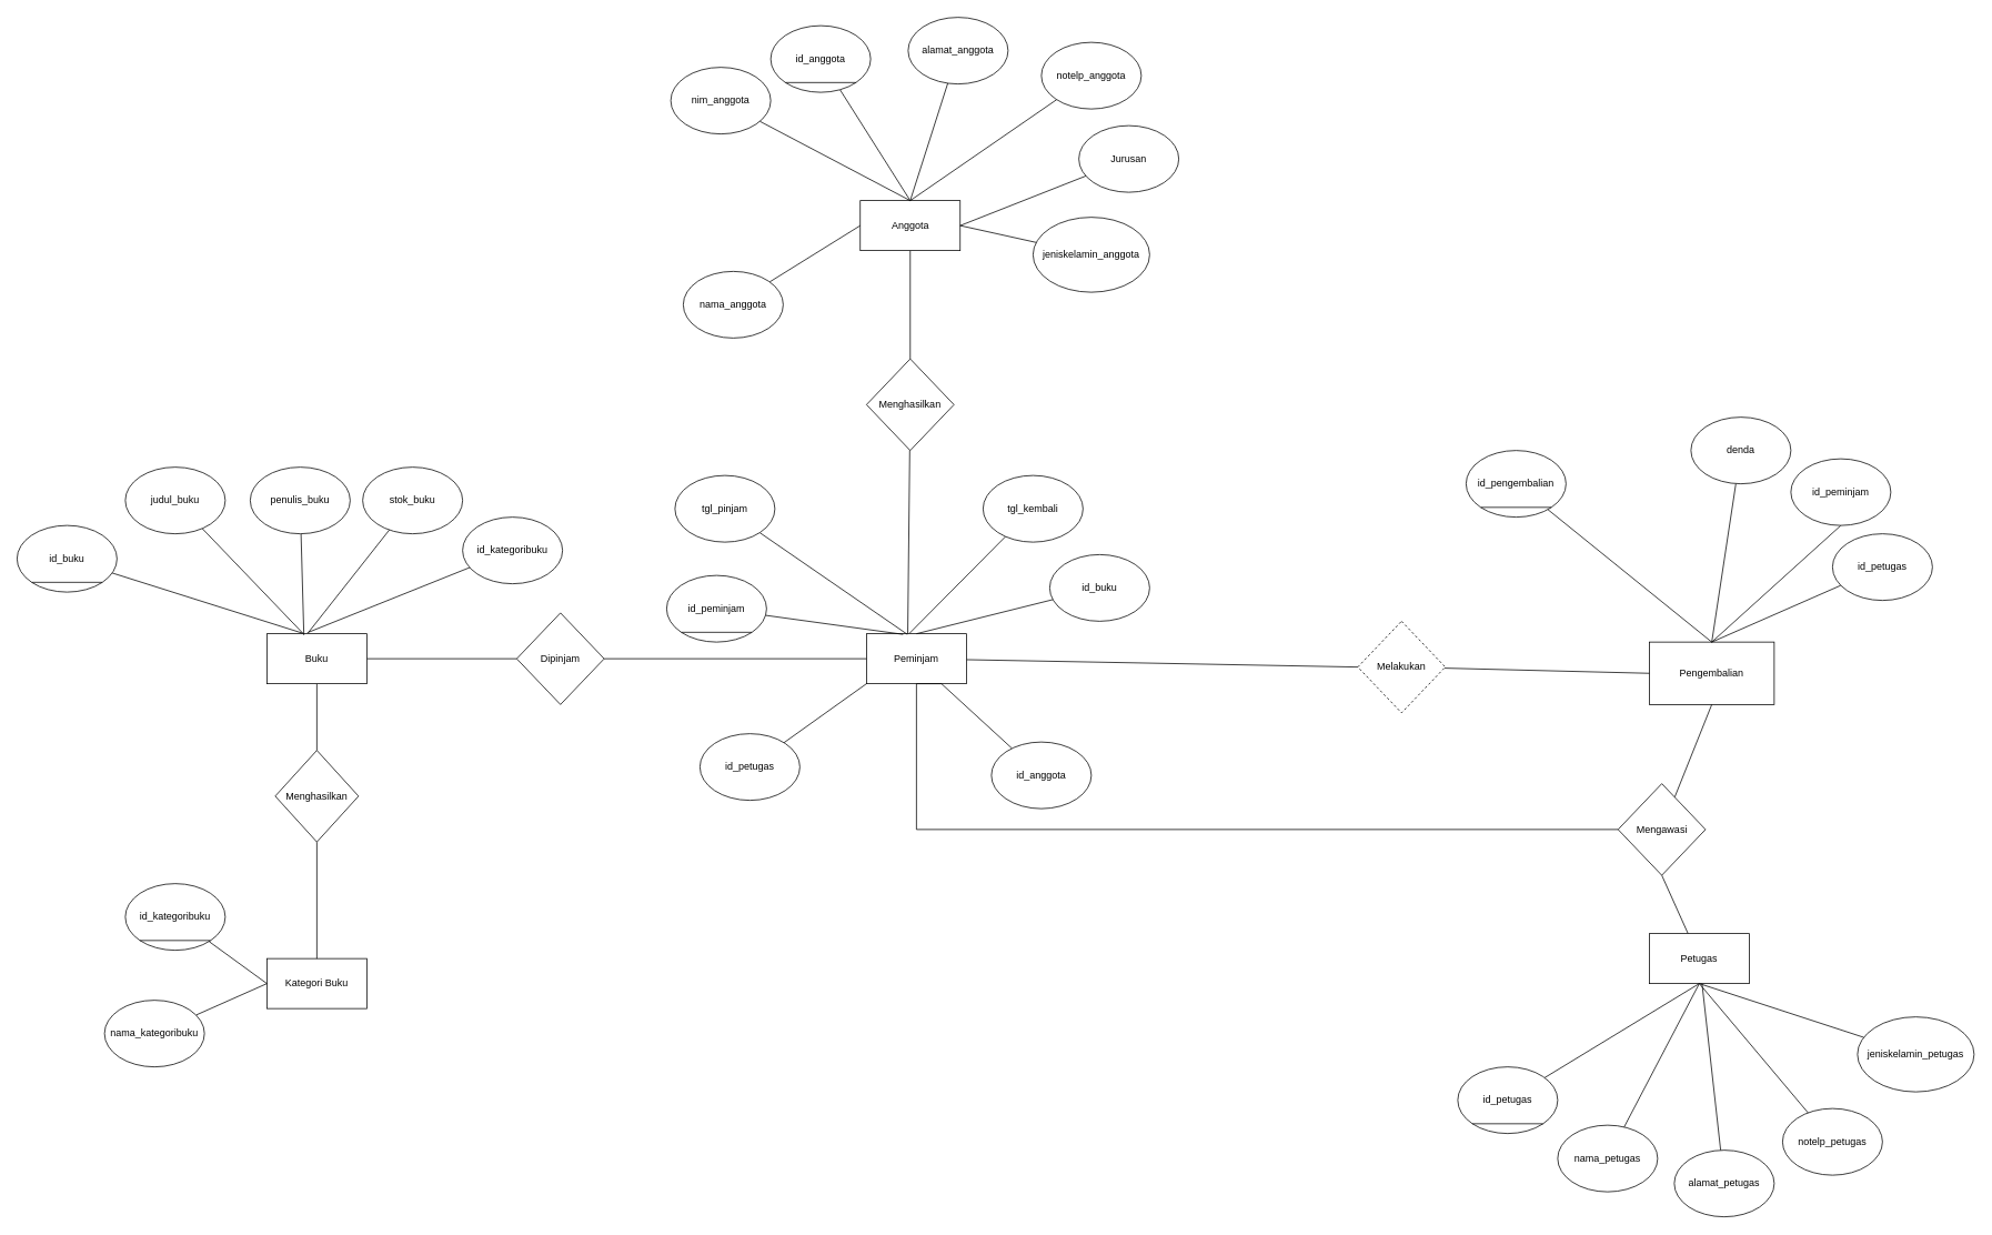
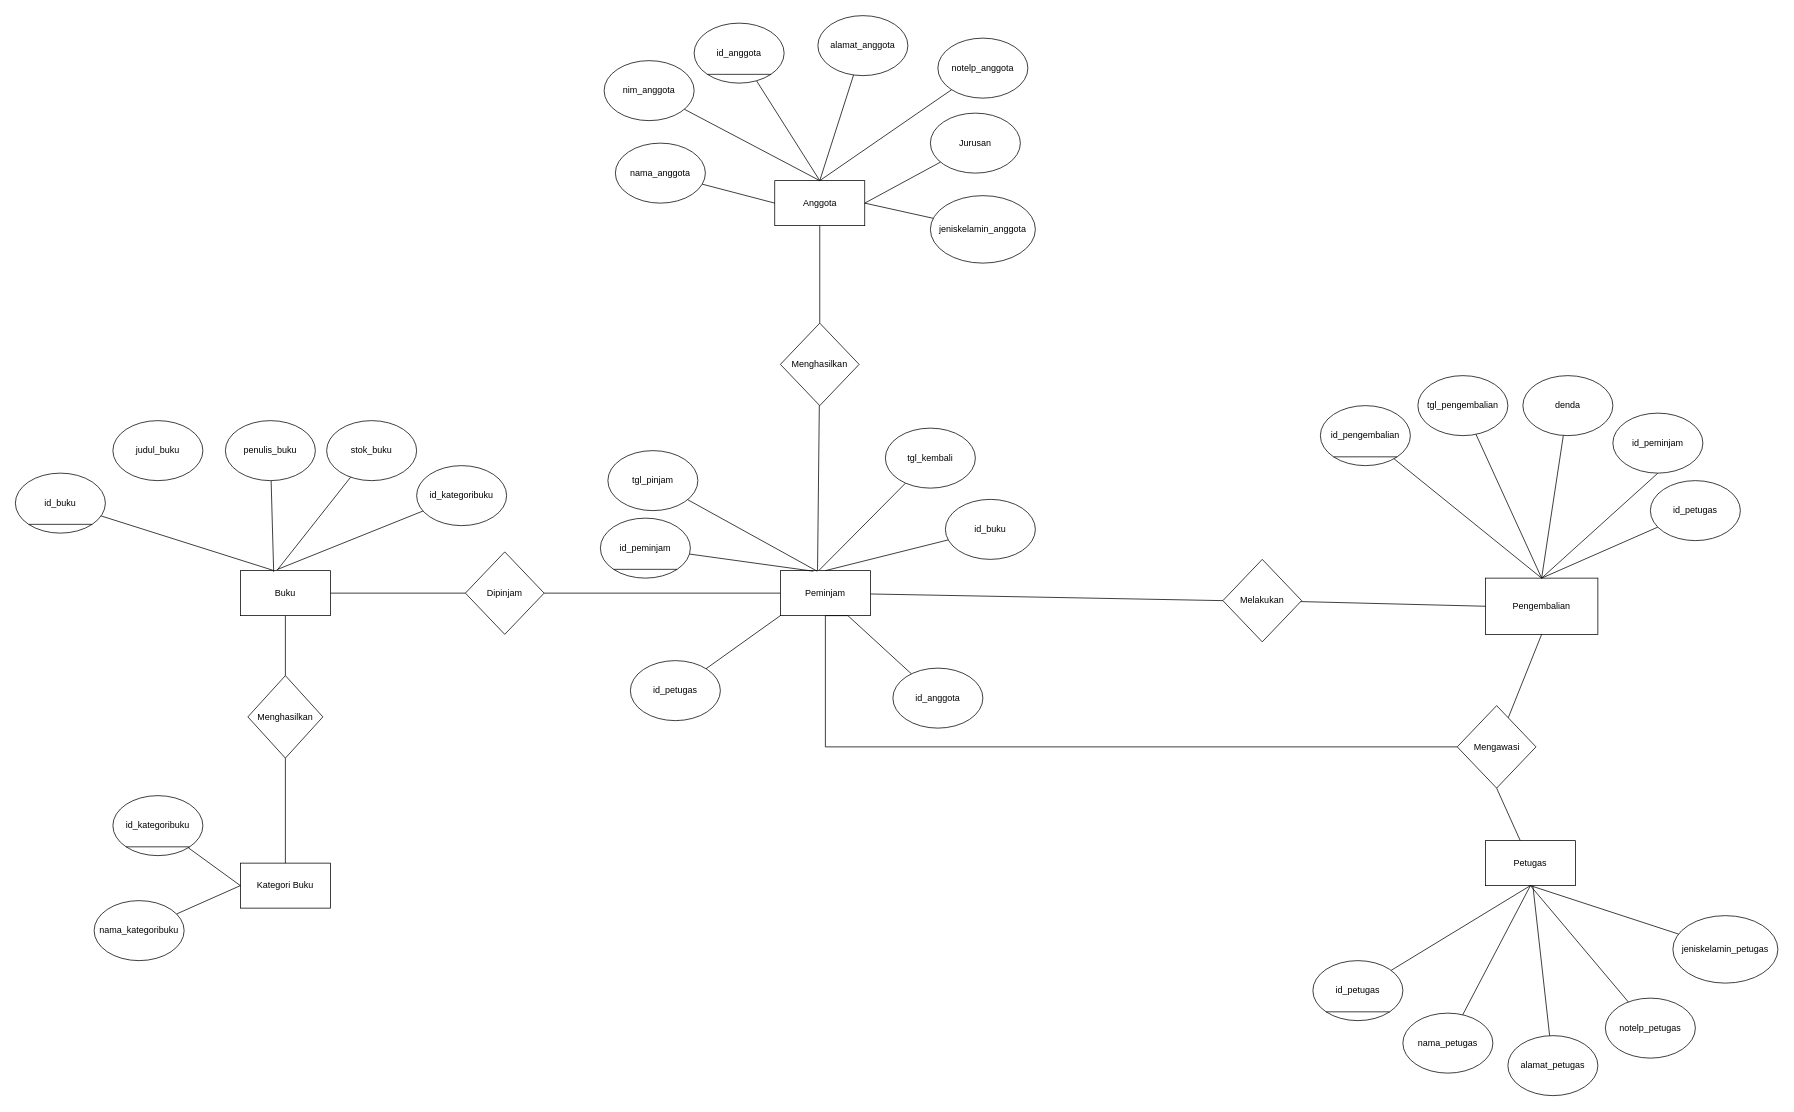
- <mxCell id="87" value="Jurusan" style="ellipse;whiteSpace=wrap;html=1;" vertex="1" parent="1"><mxGeometry x="1295" y="150" width="120" height="80" as="geometry" /></mxCell>
+ <mxCell id="87" value="Jurusan" style="ellipse;whiteSpace=wrap;html=1;" vertex="1" parent="1"><mxGeometry x="1240" y="150" width="120" height="80" as="geometry" /></mxCell>
- <mxCell id="32" value="nama_anggota" style="ellipse;whiteSpace=wrap;html=1;" vertex="1" parent="1"><mxGeometry x="820" y="325" width="120" height="80" as="geometry" /></mxCell>
+ <mxCell id="32" value="nama_anggota" style="ellipse;whiteSpace=wrap;html=1;" vertex="1" parent="1"><mxGeometry x="820" y="190" width="120" height="80" as="geometry" /></mxCell>
+ <mxCell id="83" value="tgl_pengembalian" style="ellipse;whiteSpace=wrap;html=1;" vertex="1" parent="1"><mxGeometry x="1890" y="500" width="120" height="80" as="geometry" /></mxCell>
- <mxCell id="64" value="tgl_pinjam" style="ellipse;whiteSpace=wrap;html=1;" vertex="1" parent="1"><mxGeometry x="810" y="570" width="120" height="80" as="geometry" /></mxCell>
+ <mxCell id="64" value="tgl_pinjam" style="ellipse;whiteSpace=wrap;html=1;" vertex="1" parent="1"><mxGeometry x="810" y="600" width="120" height="80" as="geometry" /></mxCell>
+ <mxCell id="82" style="edgeStyle=none;rounded=0;orthogonalLoop=1;jettySize=auto;html=1;entryX=0.5;entryY=0;entryDx=0;entryDy=0;endArrow=none;endFill=0;" edge="1" parent="1" source="83" target="8"><mxGeometry relative="1" as="geometry" /></mxCell>
- <mxCell id="24" style="edgeStyle=none;rounded=0;orthogonalLoop=1;jettySize=auto;html=1;entryX=0.36;entryY=-0.009;entryDx=0;entryDy=0;entryPerimeter=0;endArrow=none;endFill=0;" edge="1" parent="1" source="25" target="5"><mxGeometry relative="1" as="geometry" /></mxCell>
- <mxCell id="70" value="Melakukan" style="rhombus;whiteSpace=wrap;html=1;dashed=1;" vertex="1" parent="1"><mxGeometry x="1630" y="745" width="105" height="110" as="geometry" /></mxCell>
+ <mxCell id="70" value="Melakukan" style="rhombus;whiteSpace=wrap;html=1;" vertex="1" parent="1"><mxGeometry x="1630" y="745" width="105" height="110" as="geometry" /></mxCell>
